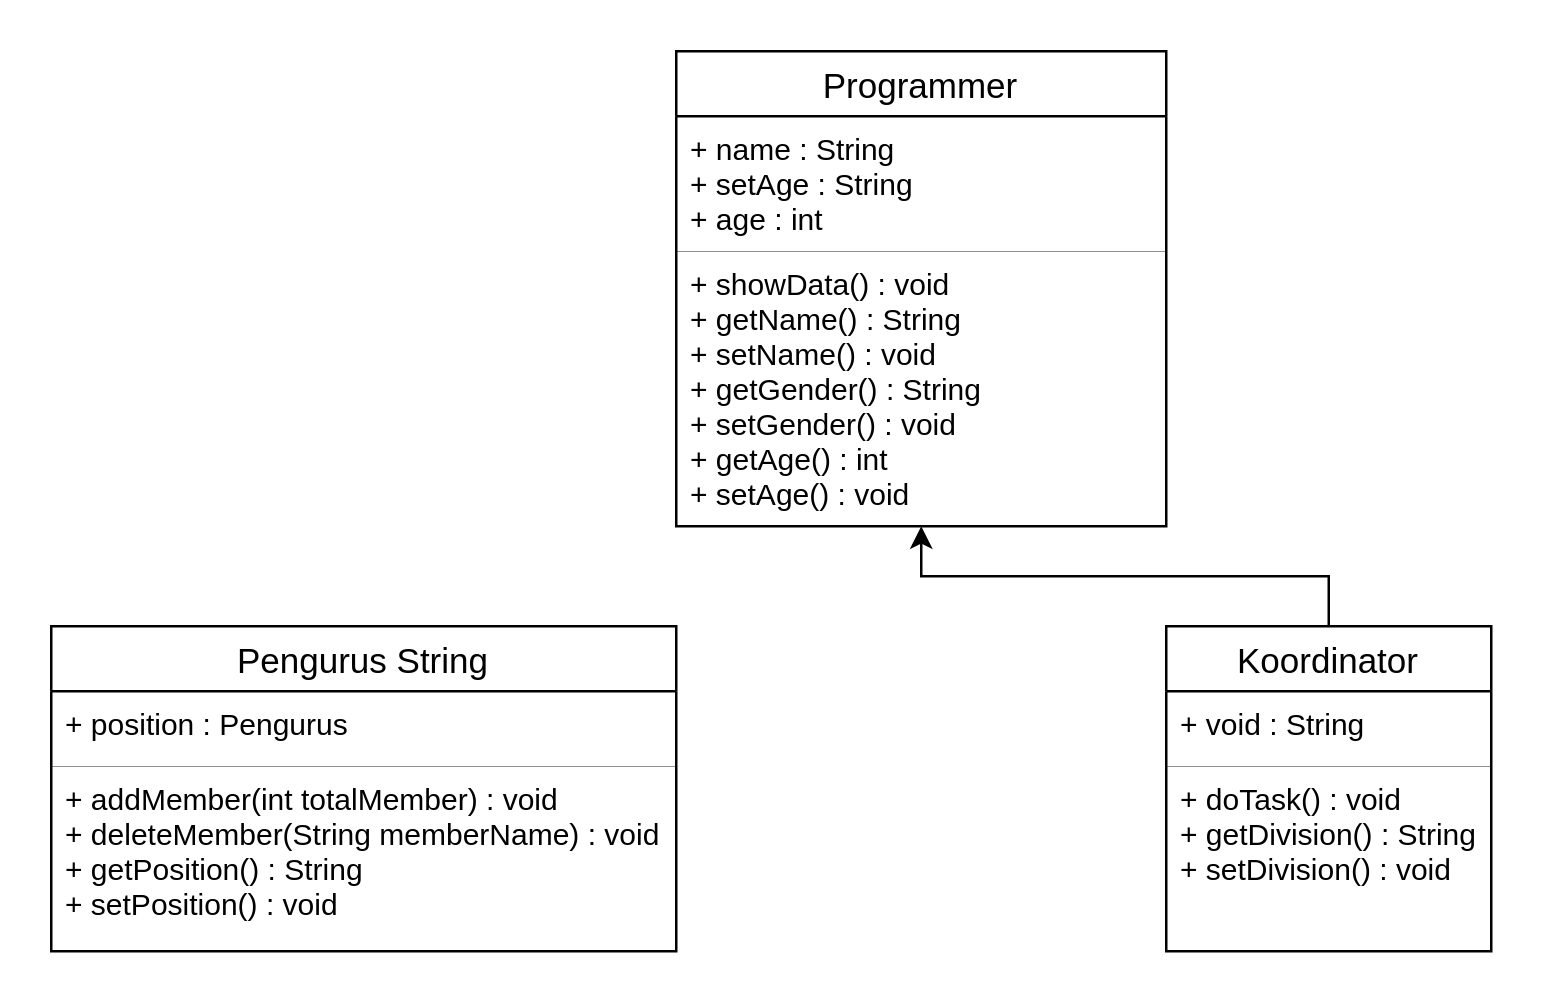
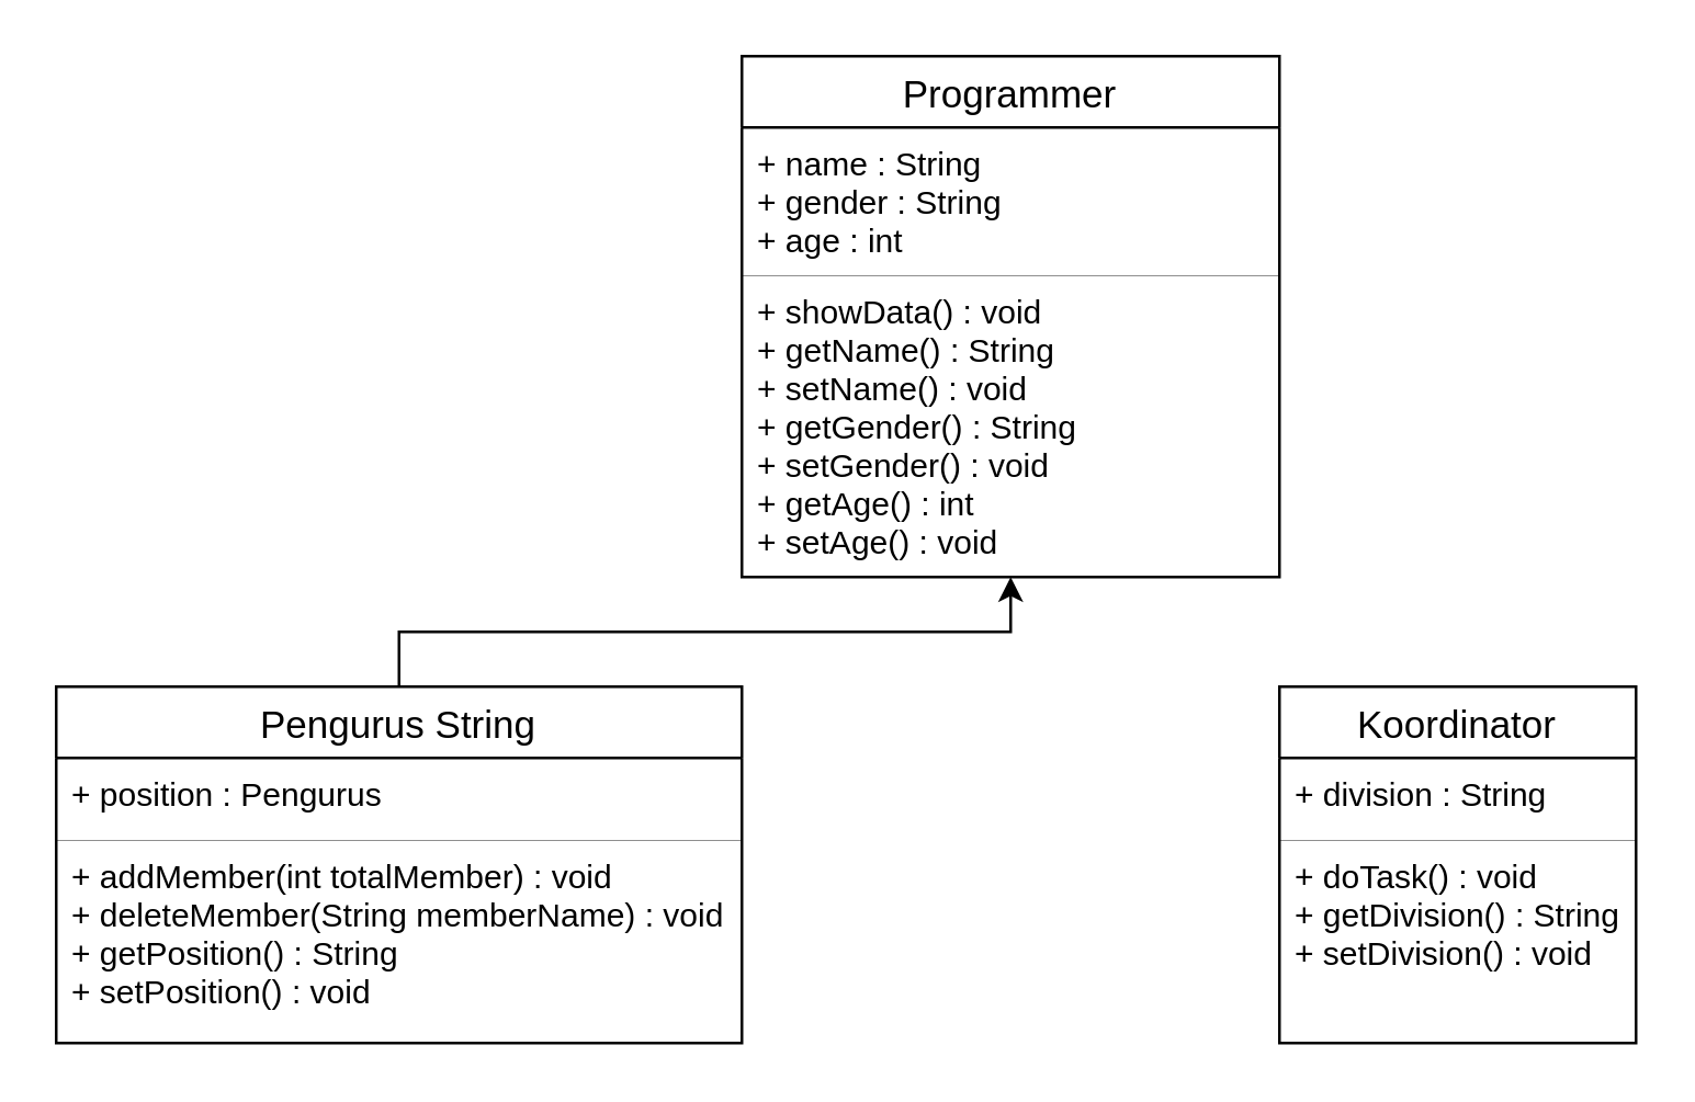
- <mxCell id="3" value="+ name : String&#10;+ setAge : String&#10;+ age : int" style="text;strokeColor=#000000;fillColor=none;spacingLeft=4;spacingRight=4;overflow=hidden;rotatable=0;points=[[0,0.5],[1,0.5]];portConstraint=eastwest;fontSize=12;strokeWidth=0;fillStyle=hatch;sketch=0;shadow=0;glass=0;rounded=0;" vertex="1" parent="2"><mxGeometry y="26" width="196" height="54" as="geometry" /></mxCell>
+ <mxCell id="3" value="+ name : String&#10;+ gender : String&#10;+ age : int" style="text;strokeColor=#000000;fillColor=none;spacingLeft=4;spacingRight=4;overflow=hidden;rotatable=0;points=[[0,0.5],[1,0.5]];portConstraint=eastwest;fontSize=12;strokeWidth=0;fillStyle=hatch;sketch=0;shadow=0;glass=0;rounded=0;" vertex="1" parent="2"><mxGeometry y="26" width="196" height="54" as="geometry" /></mxCell>
+ <mxCell id="5" style="edgeStyle=orthogonalEdgeStyle;rounded=0;orthogonalLoop=1;jettySize=auto;html=1;" edge="1" parent="1" source="6" target="2"><mxGeometry relative="1" as="geometry" /></mxCell>
- <mxCell id="9" style="edgeStyle=orthogonalEdgeStyle;rounded=0;orthogonalLoop=1;jettySize=auto;html=1;" edge="1" parent="1" source="10" target="2"><mxGeometry relative="1" as="geometry" /></mxCell>
- <mxCell id="11" value="+ void : String" style="text;strokeColor=default;fillColor=none;spacingLeft=4;spacingRight=4;overflow=hidden;rotatable=0;points=[[0,0.5],[1,0.5]];portConstraint=eastwest;fontSize=12;rounded=0;shadow=0;glass=0;sketch=0;fillStyle=auto;strokeWidth=0;" vertex="1" parent="10"><mxGeometry y="26" width="130" height="30" as="geometry" /></mxCell>
+ <mxCell id="11" value="+ division : String" style="text;strokeColor=default;fillColor=none;spacingLeft=4;spacingRight=4;overflow=hidden;rotatable=0;points=[[0,0.5],[1,0.5]];portConstraint=eastwest;fontSize=12;rounded=0;shadow=0;glass=0;sketch=0;fillStyle=auto;strokeWidth=0;" vertex="1" parent="10"><mxGeometry y="26" width="130" height="30" as="geometry" /></mxCell>
